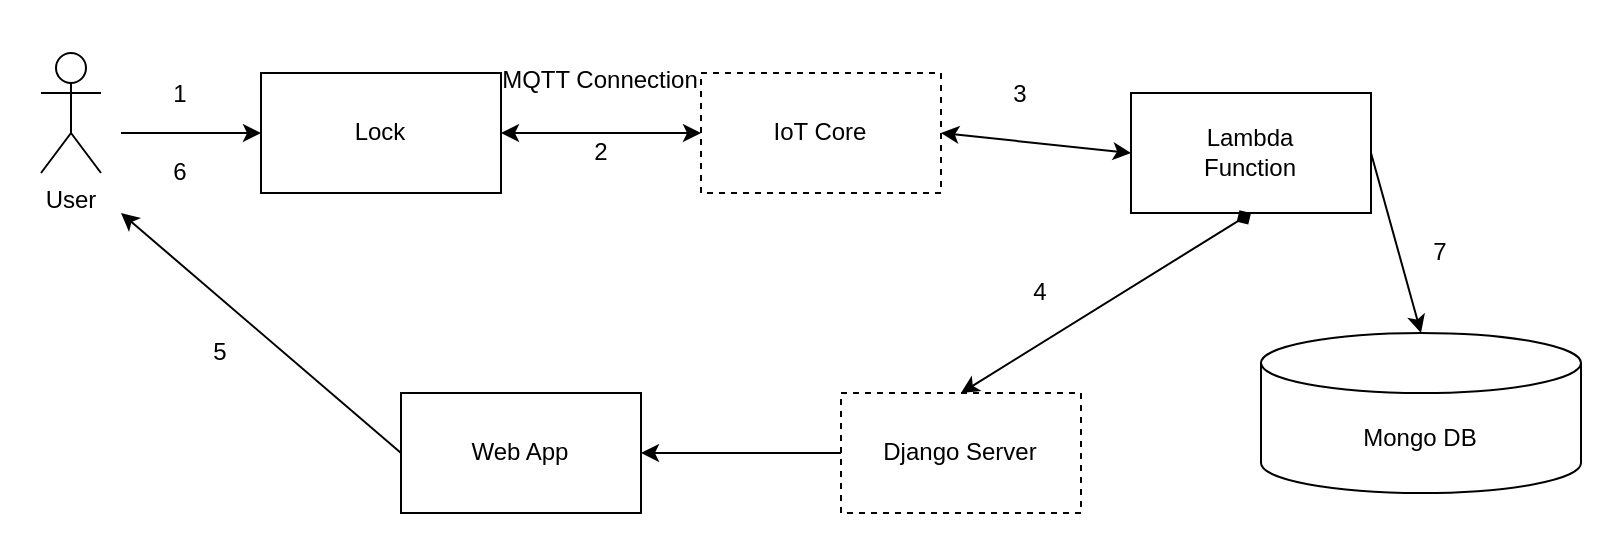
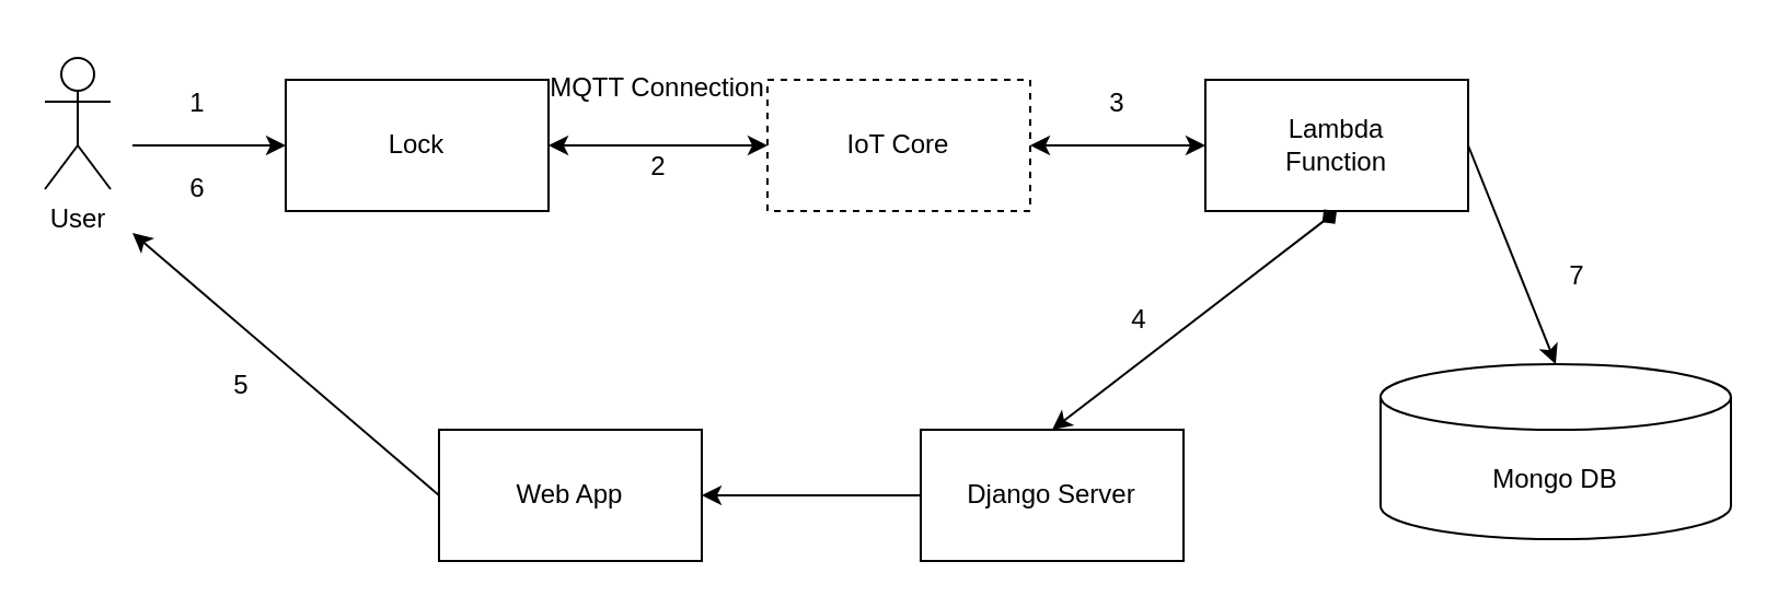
- <mxCell id="4" value="Lambda&lt;br&gt;Function" style="rounded=0;whiteSpace=wrap;html=1;" vertex="1" parent="1"><mxGeometry x="565" y="46" width="120" height="60" as="geometry" /></mxCell>
+ <mxCell id="4" value="Lambda&lt;br&gt;Function" style="rounded=0;whiteSpace=wrap;html=1;" vertex="1" parent="1"><mxGeometry x="550" y="36" width="120" height="60" as="geometry" /></mxCell>
- <mxCell id="7" value="Django Server" style="rounded=0;whiteSpace=wrap;html=1;dashed=1;" vertex="1" parent="1"><mxGeometry x="420" y="196" width="120" height="60" as="geometry" /></mxCell>
+ <mxCell id="7" value="Django Server" style="rounded=0;whiteSpace=wrap;html=1;" vertex="1" parent="1"><mxGeometry x="420" y="196" width="120" height="60" as="geometry" /></mxCell>
